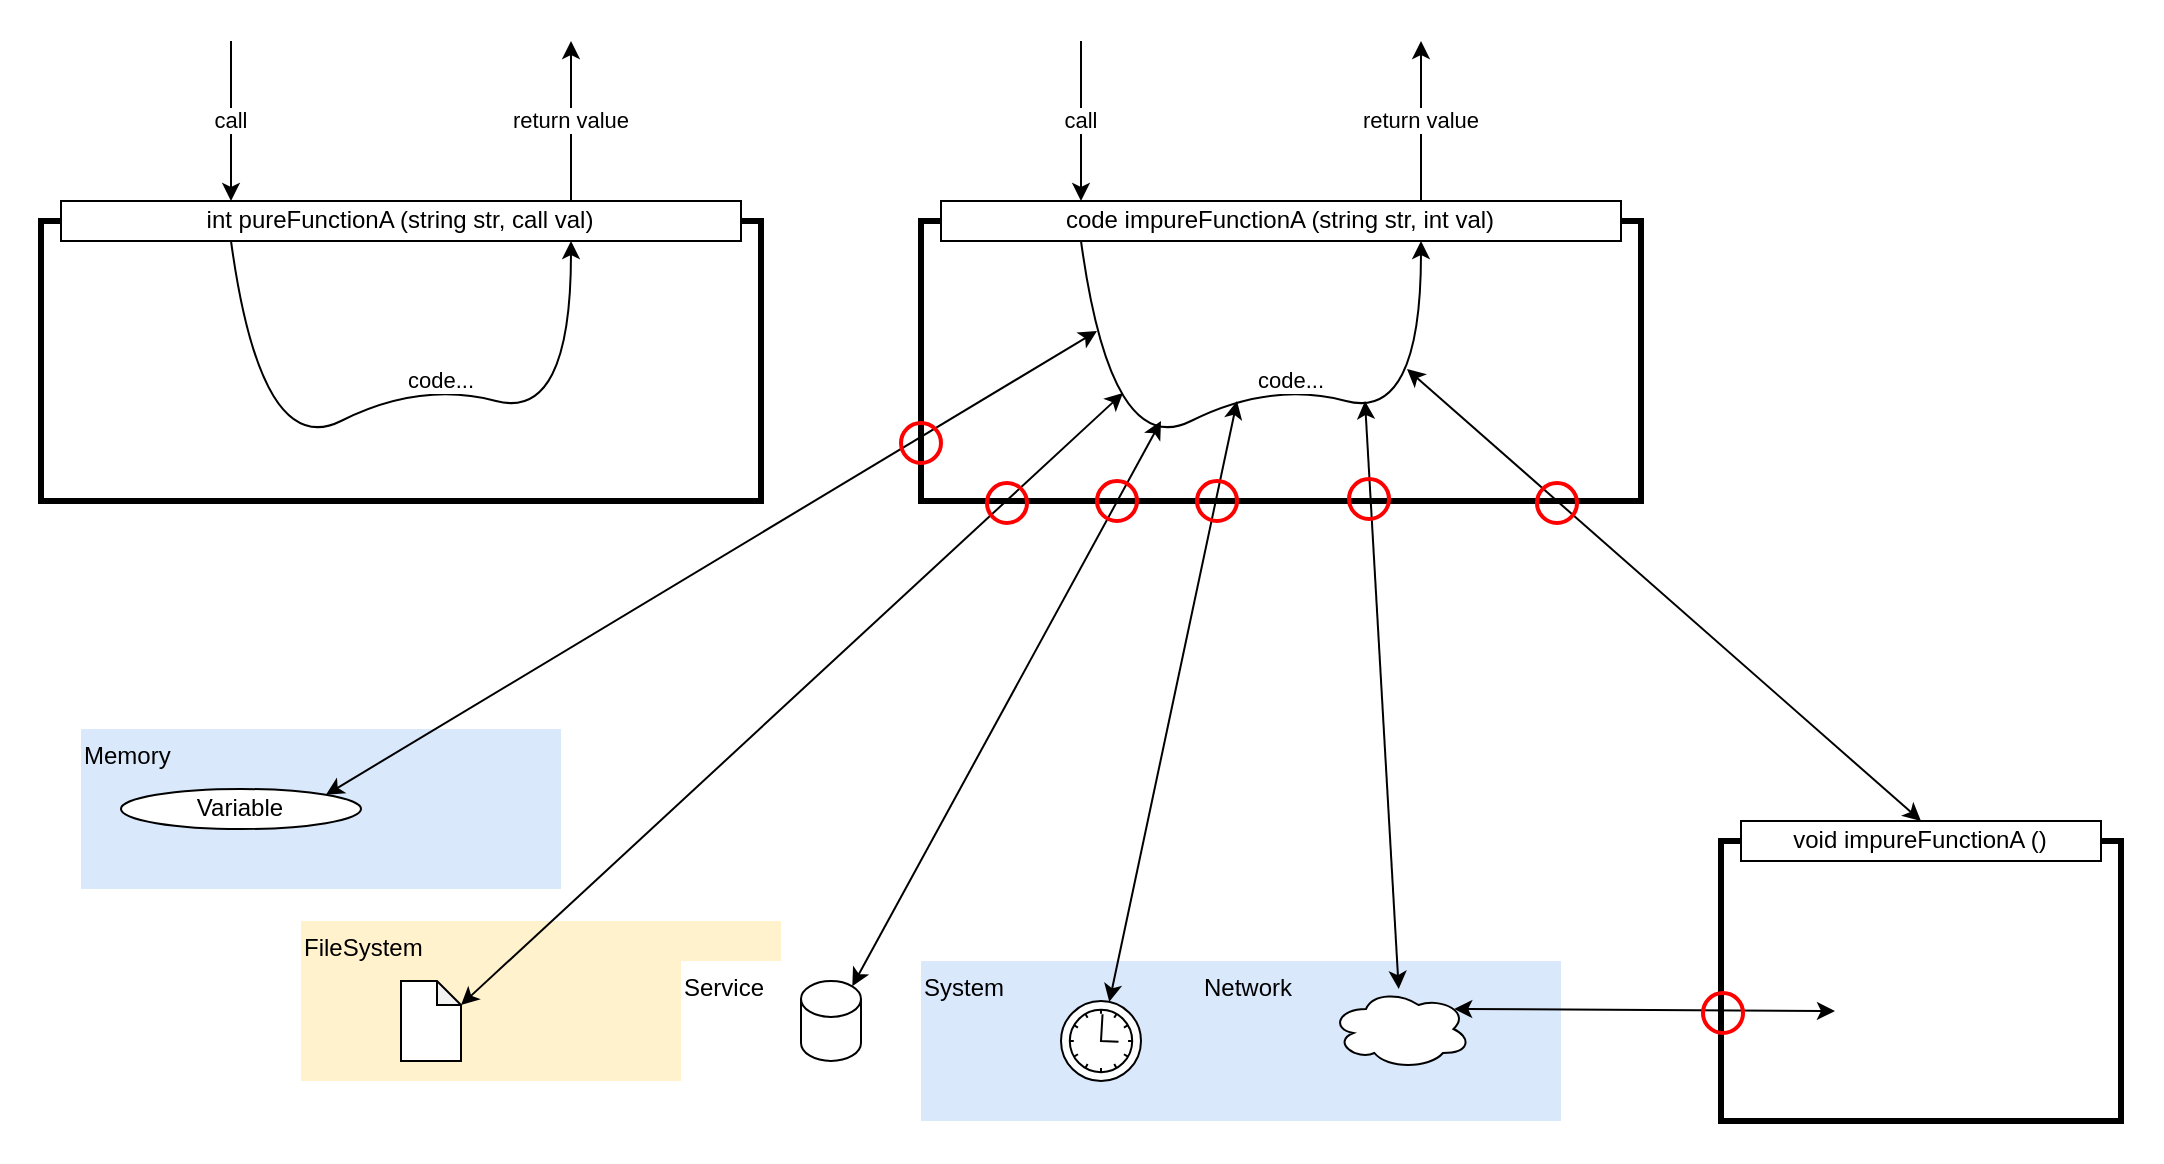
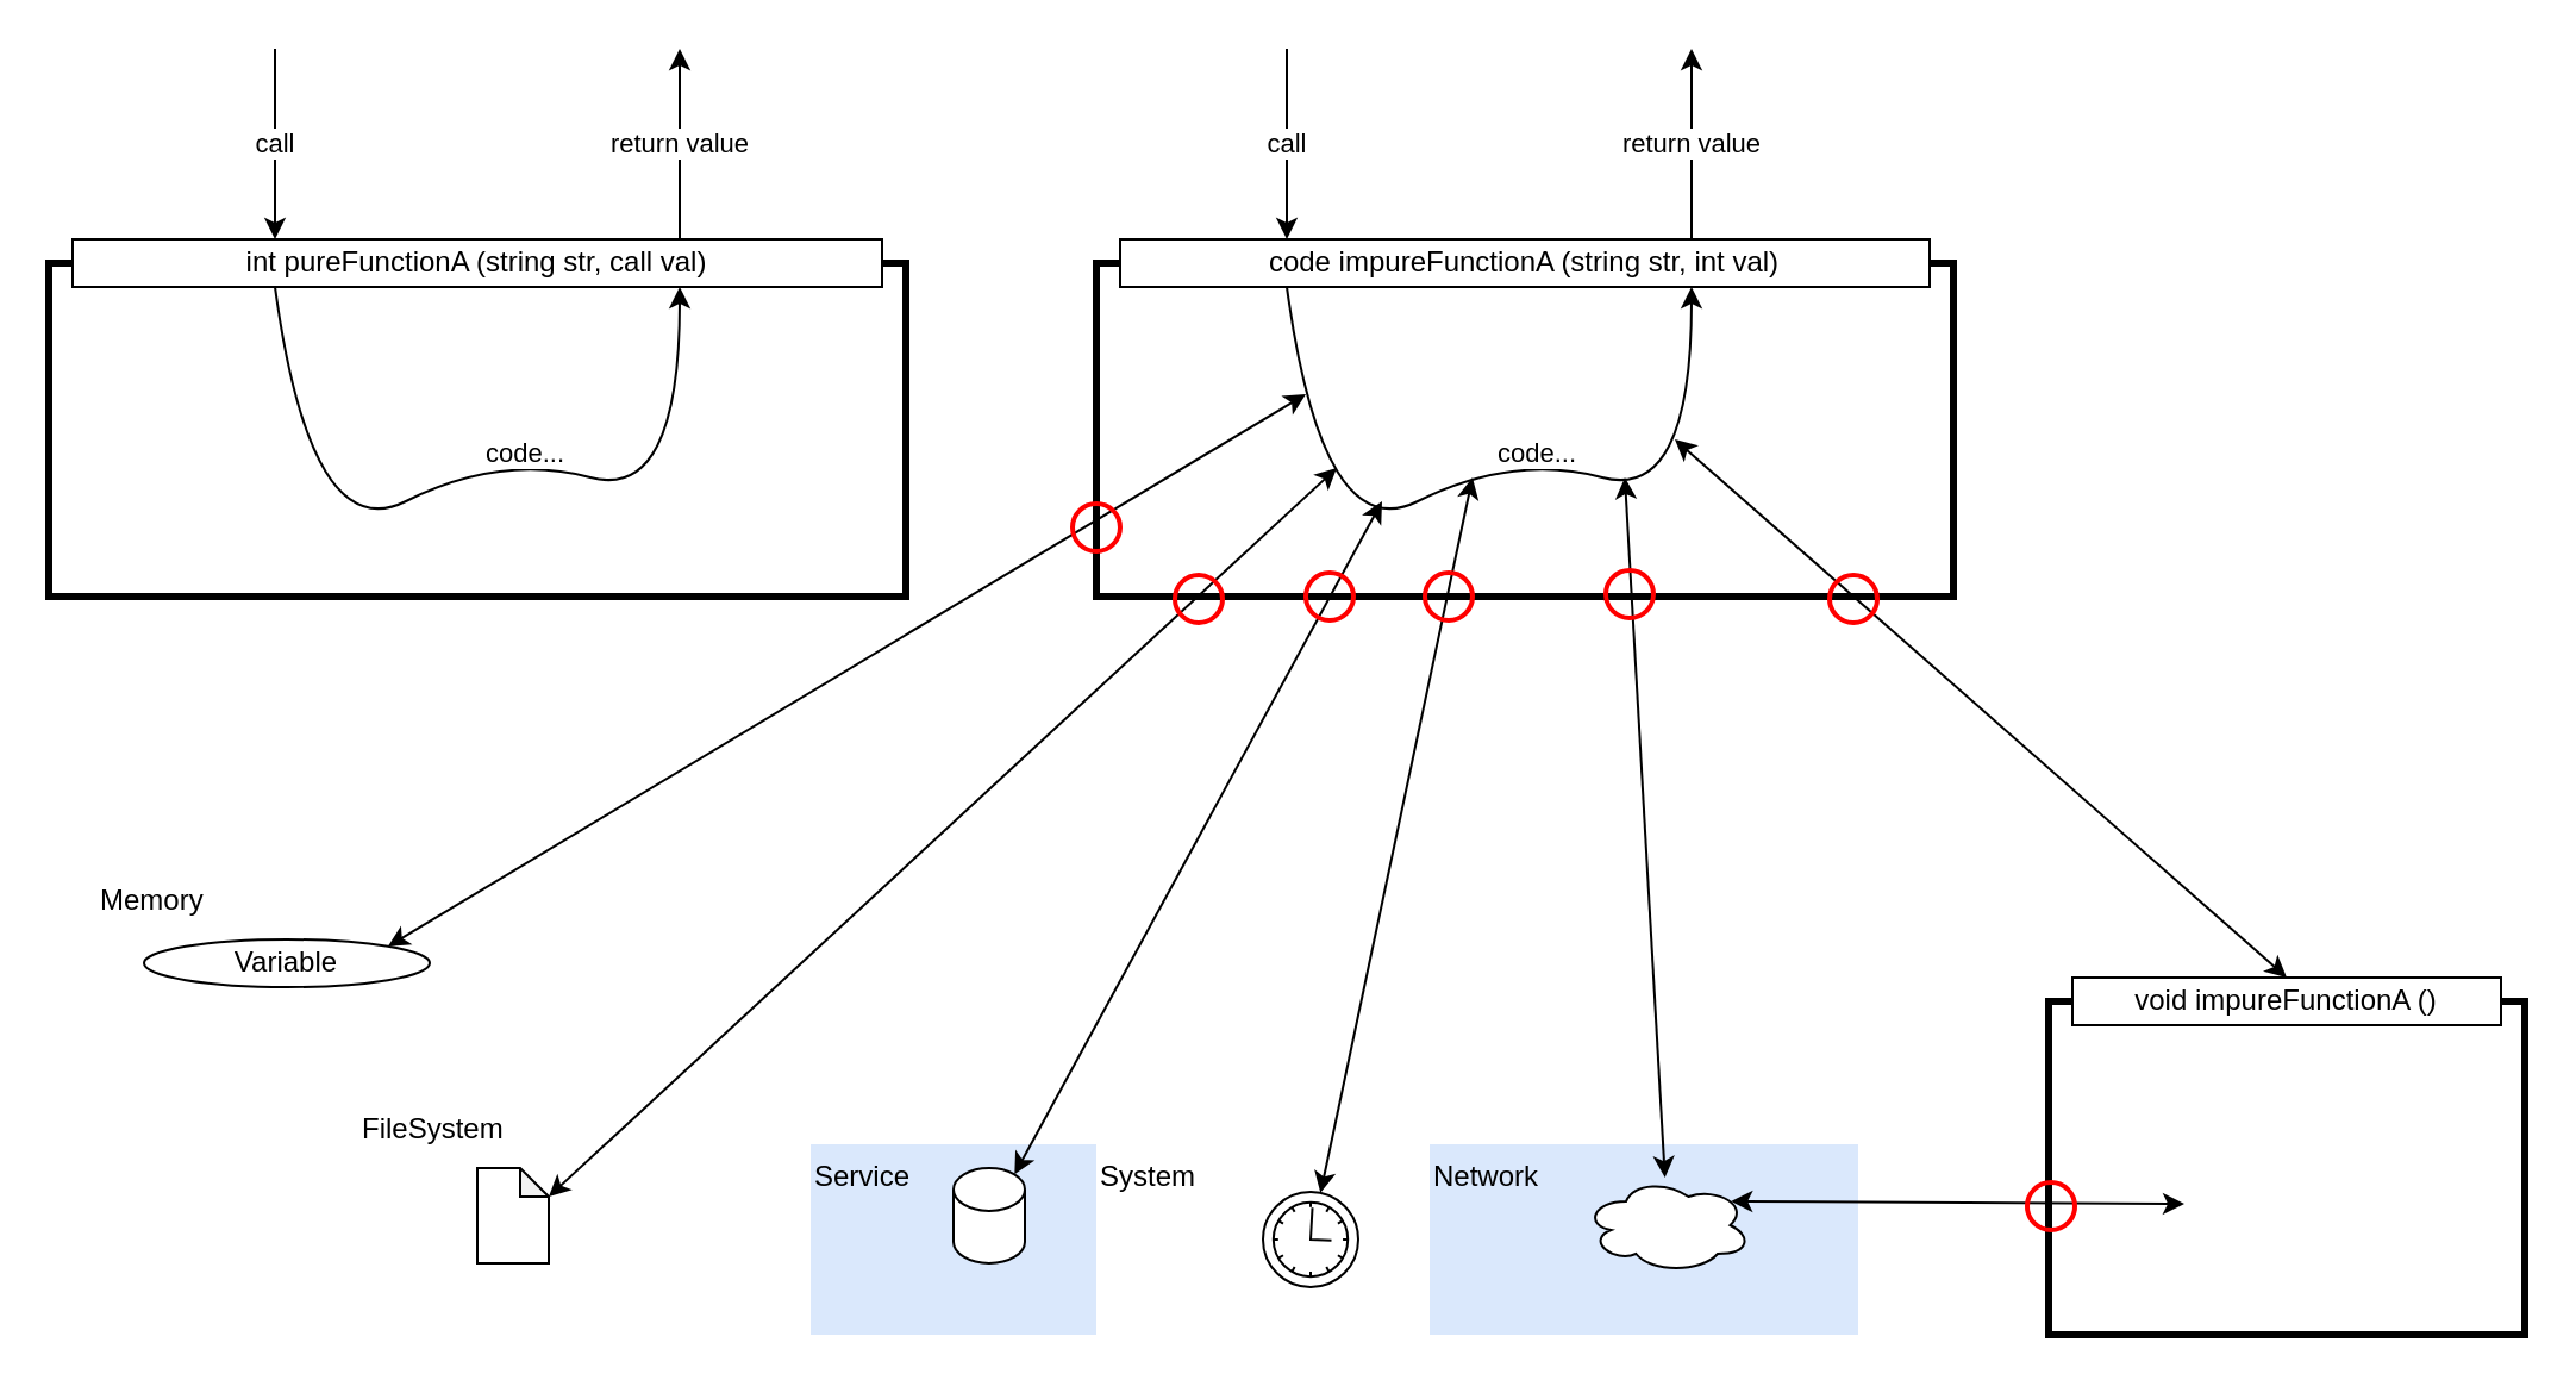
- <mxCell id="14" value="Memory" style="rounded=0;whiteSpace=wrap;html=1;verticalAlign=top;align=left;strokeColor=none;fillColor=#dae8fc;" vertex="1" parent="1"><mxGeometry x="40" y="364" width="240" height="80" as="geometry" /></mxCell>
+ <mxCell id="14" value="Memory" style="rounded=0;whiteSpace=wrap;html=1;verticalAlign=top;align=left;strokeColor=none;" vertex="1" parent="1"><mxGeometry x="40" y="364" width="240" height="80" as="geometry" /></mxCell>
- <mxCell id="2" value="FileSystem" style="rounded=0;whiteSpace=wrap;html=1;verticalAlign=top;align=left;strokeColor=none;fillColor=#fff2cc;" vertex="1" parent="1"><mxGeometry x="150" y="460" width="240" height="80" as="geometry" /></mxCell>
+ <mxCell id="2" value="FileSystem" style="rounded=0;whiteSpace=wrap;html=1;verticalAlign=top;align=left;strokeColor=none;" vertex="1" parent="1"><mxGeometry x="150" y="460" width="240" height="80" as="geometry" /></mxCell>
- <mxCell id="3" value="Service" style="rounded=0;whiteSpace=wrap;html=1;verticalAlign=top;align=left;strokeColor=none;" vertex="1" parent="1"><mxGeometry x="340" y="480" width="220" height="80" as="geometry" /></mxCell>
+ <mxCell id="3" value="Service" style="rounded=0;whiteSpace=wrap;html=1;verticalAlign=top;align=left;strokeColor=none;fillColor=#dae8fc;" vertex="1" parent="1"><mxGeometry x="340" y="480" width="220" height="80" as="geometry" /></mxCell>
- <mxCell id="4" value="System" style="rounded=0;whiteSpace=wrap;html=1;verticalAlign=top;align=left;strokeColor=none;fillColor=#dae8fc;" vertex="1" parent="1"><mxGeometry x="460" y="480" width="240" height="80" as="geometry" /></mxCell>
+ <mxCell id="4" value="System" style="rounded=0;whiteSpace=wrap;html=1;verticalAlign=top;align=left;strokeColor=none;" vertex="1" parent="1"><mxGeometry x="460" y="480" width="240" height="80" as="geometry" /></mxCell>
